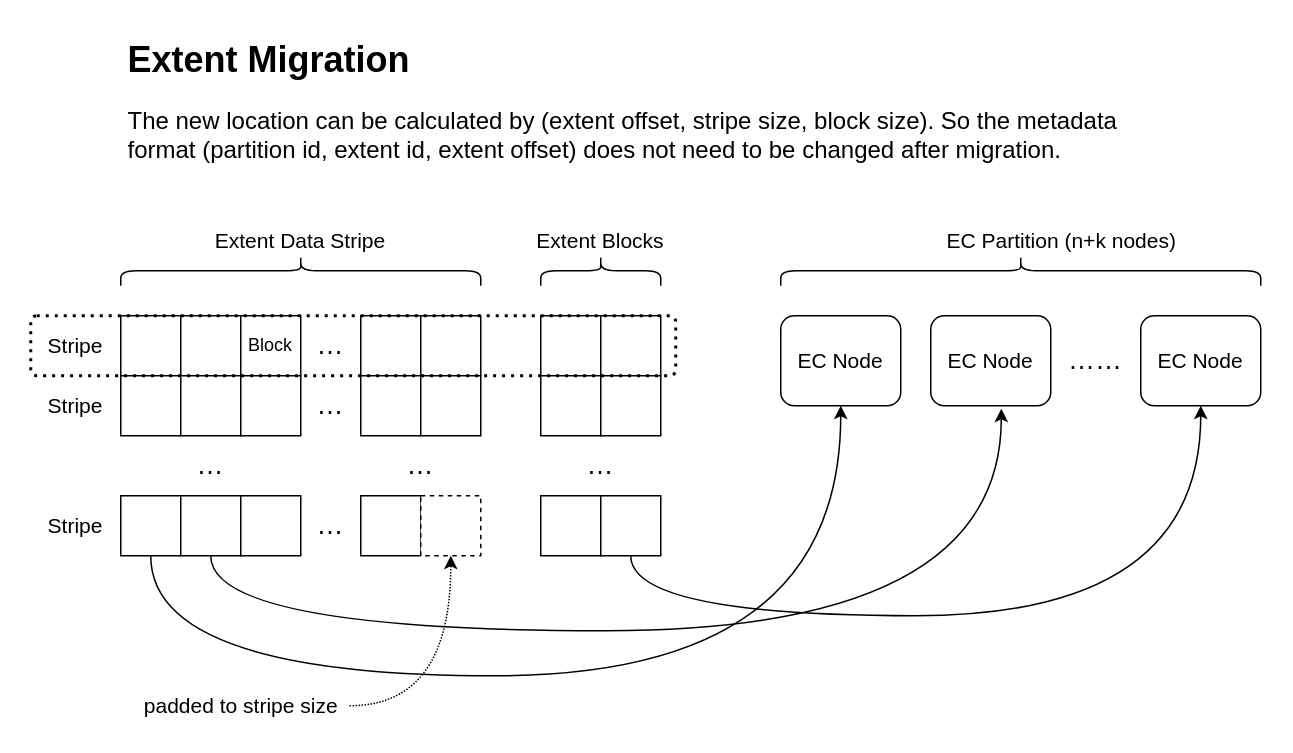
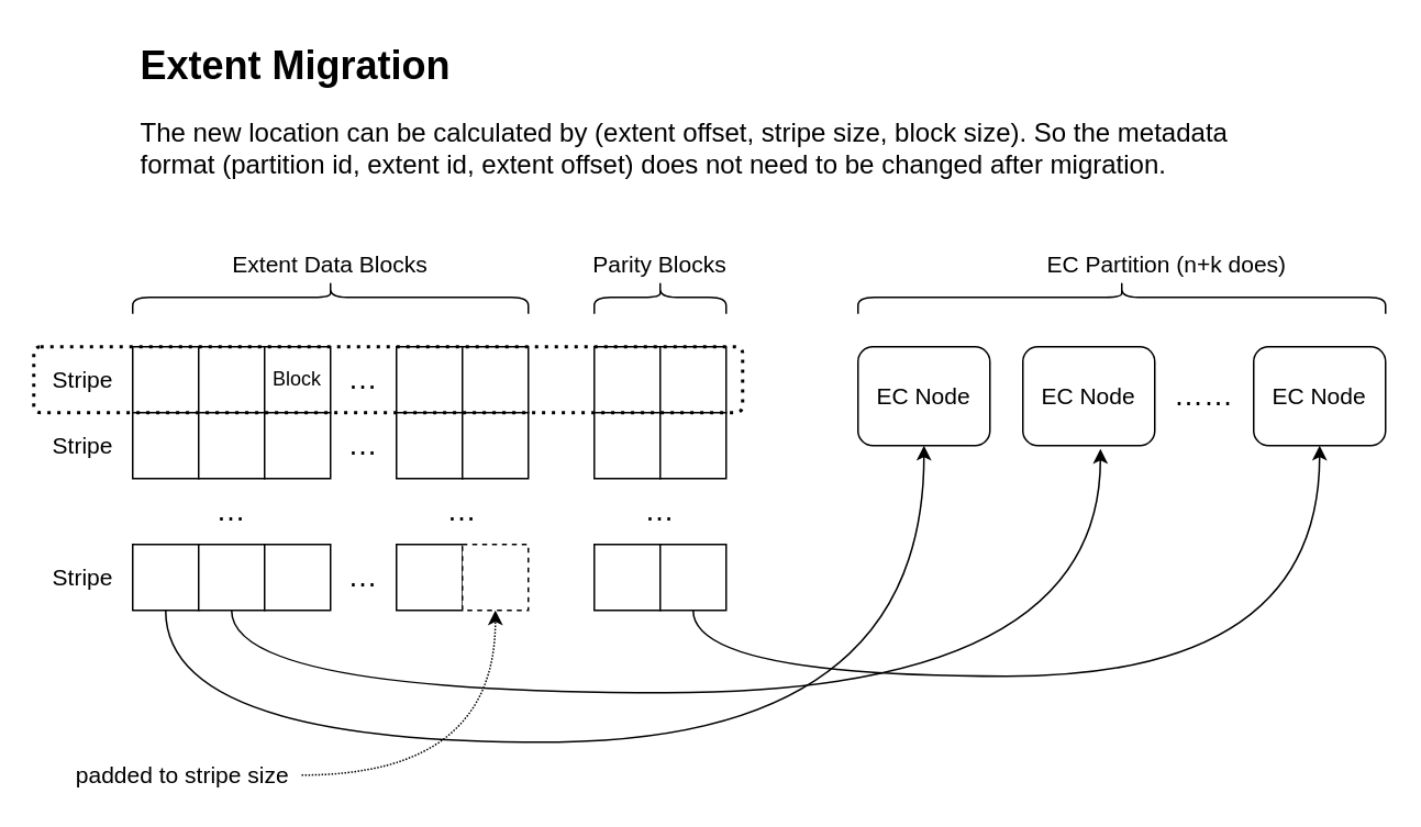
- <mxCell id="29" value="&lt;font style=&quot;font-size: 14px&quot;&gt;Extent Data Stripe&lt;br&gt;&lt;/font&gt;" style="text;html=1;strokeColor=none;fillColor=none;align=center;verticalAlign=middle;whiteSpace=wrap;rounded=0;" vertex="1" parent="1"><mxGeometry x="135" y="150" width="130" height="20" as="geometry" /></mxCell>
+ <mxCell id="29" value="&lt;font style=&quot;font-size: 14px&quot;&gt;Extent Data Blocks&lt;br&gt;&lt;/font&gt;" style="text;html=1;strokeColor=none;fillColor=none;align=center;verticalAlign=middle;whiteSpace=wrap;rounded=0;" vertex="1" parent="1"><mxGeometry x="135" y="150" width="130" height="20" as="geometry" /></mxCell>
- <mxCell id="34" value="&lt;font style=&quot;font-size: 14px&quot;&gt;Extent Blocks&lt;/font&gt;" style="text;html=1;strokeColor=none;fillColor=none;align=center;verticalAlign=middle;whiteSpace=wrap;rounded=0;" vertex="1" parent="1"><mxGeometry x="345" y="150" width="110" height="20" as="geometry" /></mxCell>
+ <mxCell id="34" value="&lt;font style=&quot;font-size: 14px&quot;&gt;Parity Blocks&lt;/font&gt;" style="text;html=1;strokeColor=none;fillColor=none;align=center;verticalAlign=middle;whiteSpace=wrap;rounded=0;" vertex="1" parent="1"><mxGeometry x="345" y="150" width="110" height="20" as="geometry" /></mxCell>
- <mxCell id="46" value="&lt;font style=&quot;font-size: 14px&quot;&gt;EC Partition (n+k nodes)&lt;/font&gt;" style="text;html=1;strokeColor=none;fillColor=none;align=center;verticalAlign=middle;whiteSpace=wrap;rounded=0;" vertex="1" parent="1"><mxGeometry x="625" y="150" width="165" height="20" as="geometry" /></mxCell>
+ <mxCell id="46" value="&lt;font style=&quot;font-size: 14px&quot;&gt;EC Partition (n+k does)&lt;/font&gt;" style="text;html=1;strokeColor=none;fillColor=none;align=center;verticalAlign=middle;whiteSpace=wrap;rounded=0;" vertex="1" parent="1"><mxGeometry x="625" y="150" width="165" height="20" as="geometry" /></mxCell>
- <mxCell id="43" value="&lt;font style=&quot;font-size: 14px&quot;&gt;padded to stripe size&lt;/font&gt;" style="text;html=1;strokeColor=none;fillColor=none;align=center;verticalAlign=middle;whiteSpace=wrap;rounded=0;" vertex="1" parent="1"><mxGeometry x="87.5" y="460" width="145" height="20" as="geometry" /></mxCell>
+ <mxCell id="43" value="&lt;font style=&quot;font-size: 14px&quot;&gt;padded to stripe size&lt;/font&gt;" style="text;html=1;strokeColor=none;fillColor=none;align=center;verticalAlign=middle;whiteSpace=wrap;rounded=0;" vertex="1" parent="1"><mxGeometry x="37.5" y="460" width="145" height="20" as="geometry" /></mxCell>
